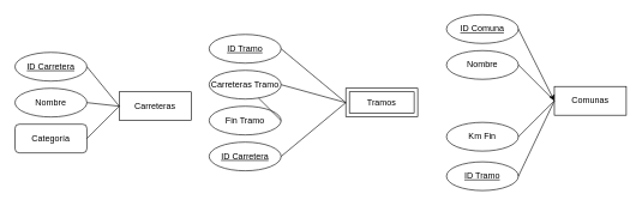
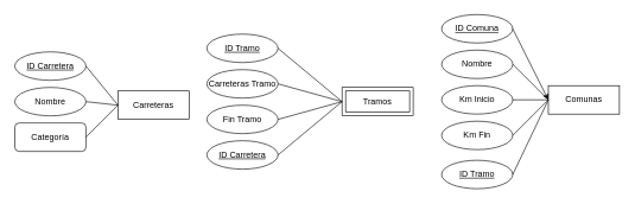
+ <mxCell id="19" value="Km Inicio" style="ellipse;whiteSpace=wrap;html=1;align=center;" vertex="1" parent="1"><mxGeometry x="620" y="120" width="100" height="40" as="geometry" /></mxCell>
+ <mxCell id="24" value="" style="endArrow=none;html=1;rounded=0;entryX=1;entryY=0.5;entryDx=0;entryDy=0;exitX=0;exitY=0.5;exitDx=0;exitDy=0;" edge="1" parent="1" source="16" target="19"><mxGeometry relative="1" as="geometry"><mxPoint x="730" y="225" as="sourcePoint" /><mxPoint x="780" y="150" as="targetPoint" /></mxGeometry></mxCell>
- <mxCell id="13" value="" style="endArrow=none;html=1;rounded=0;exitX=1;exitY=0.5;exitDx=0;exitDy=0;" edge="1" parent="1" source="11" target="12"><mxGeometry relative="1" as="geometry"><mxPoint x="430" y="142.5" as="sourcePoint" /><mxPoint x="590" y="142.5" as="targetPoint" /></mxGeometry></mxCell>
+ <mxCell id="13" value="" style="endArrow=none;html=1;rounded=0;exitX=1;exitY=0.5;exitDx=0;exitDy=0;entryX=0;entryY=0.5;entryDx=0;entryDy=0;" edge="1" parent="1" source="11" target="9"><mxGeometry relative="1" as="geometry"><mxPoint x="430" y="142.5" as="sourcePoint" /><mxPoint x="590" y="142.5" as="targetPoint" /></mxGeometry></mxCell>
